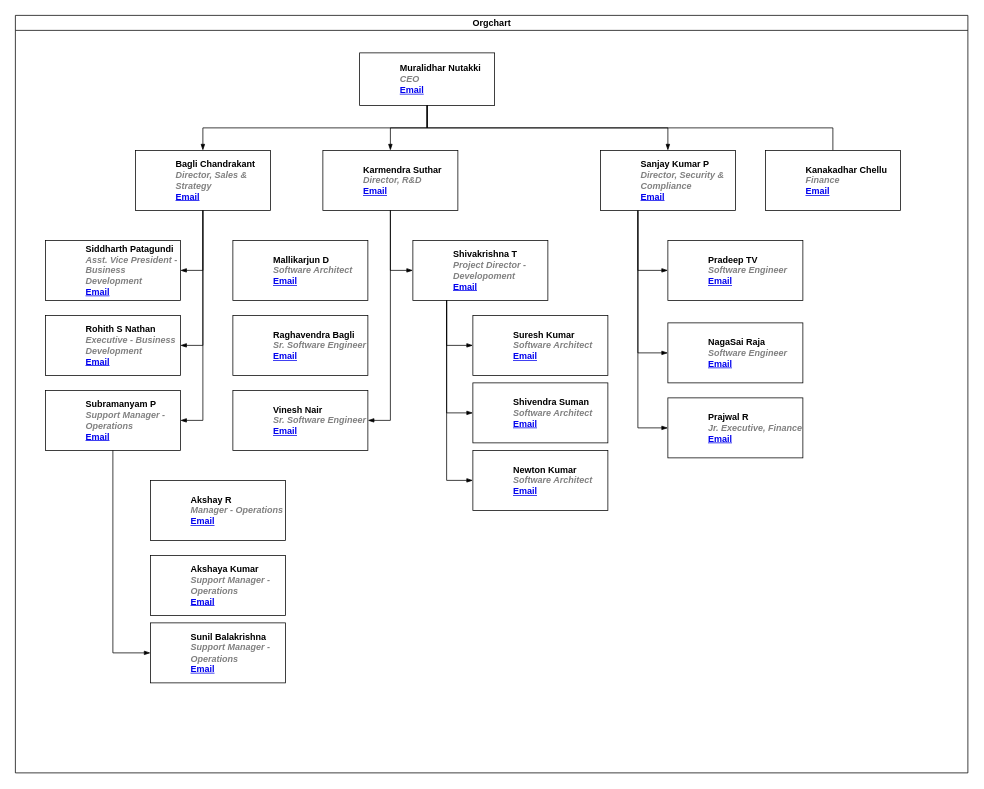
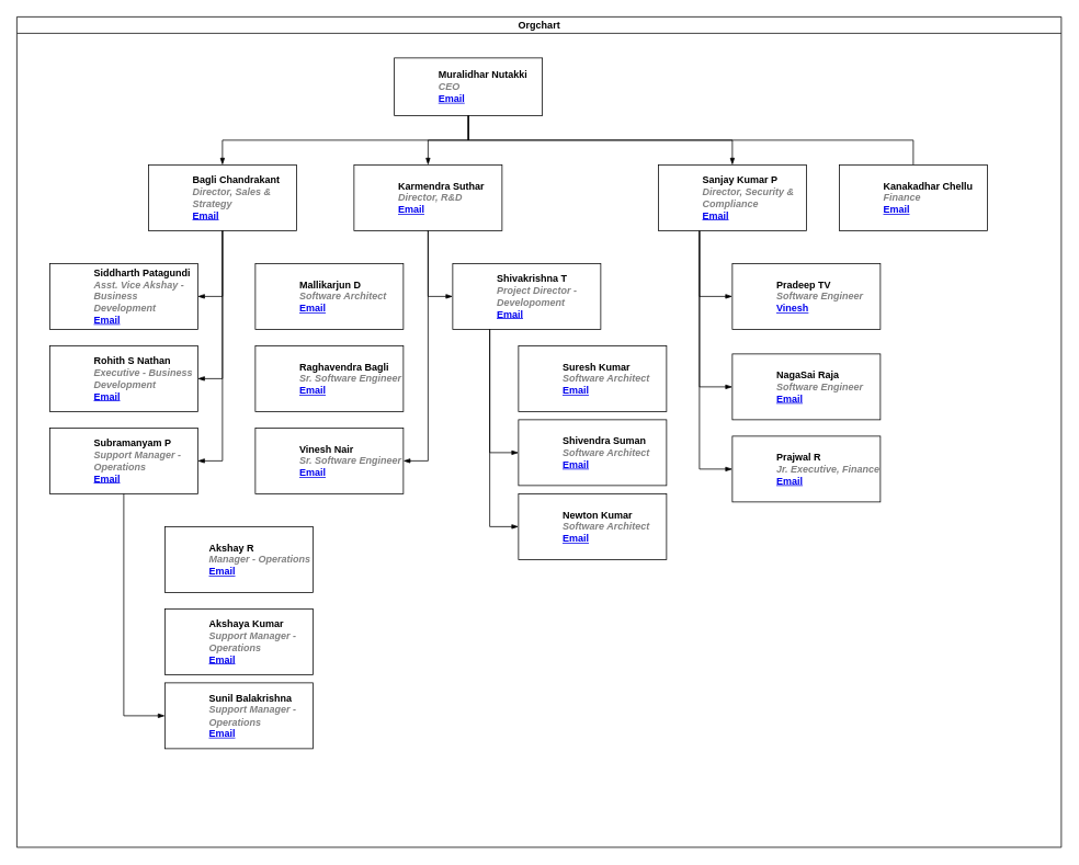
- <mxCell id="15" value="Siddharth Patagundi&lt;br&gt;&lt;i style=&quot;color: gray&quot;&gt;Asst. Vice President - Business Development&lt;/i&gt;&lt;br&gt;&lt;a href=&quot;mailto:siddharth.p@omniware.in&quot;&gt;Email&lt;/a&gt;" style="label;image=https://cdn3.iconfinder.com/data/icons/user-avatars-1/512/users-10-3-128.png;whiteSpace=wrap;html=1;rounded=0;glass=0;treeFolding=1;treeMoving=1;" vertex="1" parent="2"><mxGeometry x="40" y="300" width="180" height="80" as="geometry" /></mxCell>
+ <mxCell id="15" value="Siddharth Patagundi&lt;br&gt;&lt;i style=&quot;color: gray&quot;&gt;Asst. Vice Akshay - Business Development&lt;/i&gt;&lt;br&gt;&lt;a href=&quot;mailto:siddharth.p@omniware.in&quot;&gt;Email&lt;/a&gt;" style="label;image=https://cdn3.iconfinder.com/data/icons/user-avatars-1/512/users-10-3-128.png;whiteSpace=wrap;html=1;rounded=0;glass=0;treeFolding=1;treeMoving=1;" vertex="1" parent="2"><mxGeometry x="40" y="300" width="180" height="80" as="geometry" /></mxCell>
- <mxCell id="35" value="Pradeep TV&lt;br&gt;&lt;i style=&quot;color: gray&quot;&gt;Software Engineer&lt;/i&gt;&lt;br&gt;&lt;a href=&quot;mailto:pradeep.tv@omniware.in&quot;&gt;Email&lt;/a&gt;" style="label;image=https://cdn3.iconfinder.com/data/icons/user-avatars-1/512/users-9-2-128.png;whiteSpace=wrap;html=1;rounded=0;glass=0;treeFolding=1;treeMoving=1;" vertex="1" parent="2"><mxGeometry x="870" y="300" width="180" height="80" as="geometry" /></mxCell>
+ <mxCell id="35" value="Pradeep TV&lt;br&gt;&lt;i style=&quot;color: gray&quot;&gt;Software Engineer&lt;/i&gt;&lt;br&gt;&lt;a href=&quot;mailto:pradeep.tv@omniware.in&quot;&gt;Vinesh&lt;/a&gt;" style="label;image=https://cdn3.iconfinder.com/data/icons/user-avatars-1/512/users-9-2-128.png;whiteSpace=wrap;html=1;rounded=0;glass=0;treeFolding=1;treeMoving=1;" vertex="1" parent="2"><mxGeometry x="870" y="300" width="180" height="80" as="geometry" /></mxCell>
- <mxCell id="26" value="" style="endArrow=blockThin;endFill=1;fontSize=11;edgeStyle=elbowEdgeStyle;elbow=vertical;rounded=0;exitX=0.25;exitY=1;exitDx=0;exitDy=0;entryX=0;entryY=0.5;entryDx=0;entryDy=0;" edge="1" target="27" source="10" parent="2"><mxGeometry relative="1" as="geometry"><mxPoint x="510" y="240" as="sourcePoint" /><mxPoint x="789" y="160" as="targetPoint" /><Array as="points"><mxPoint x="630" y="440" /></Array></mxGeometry></mxCell>
